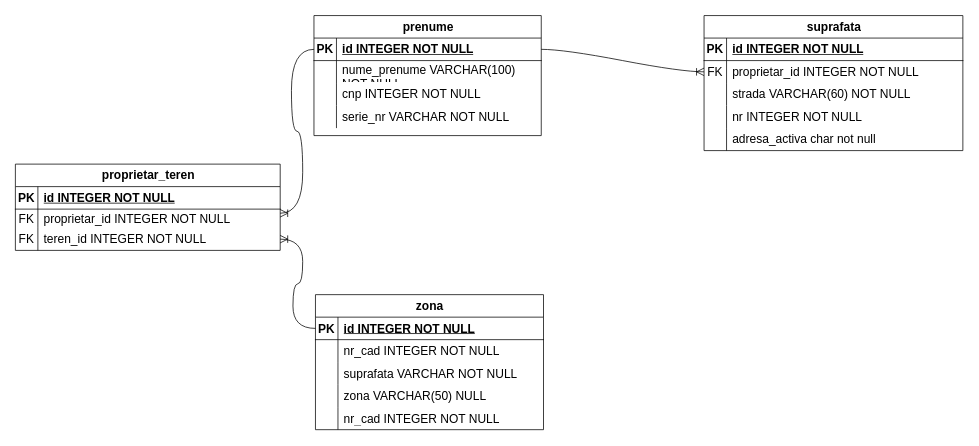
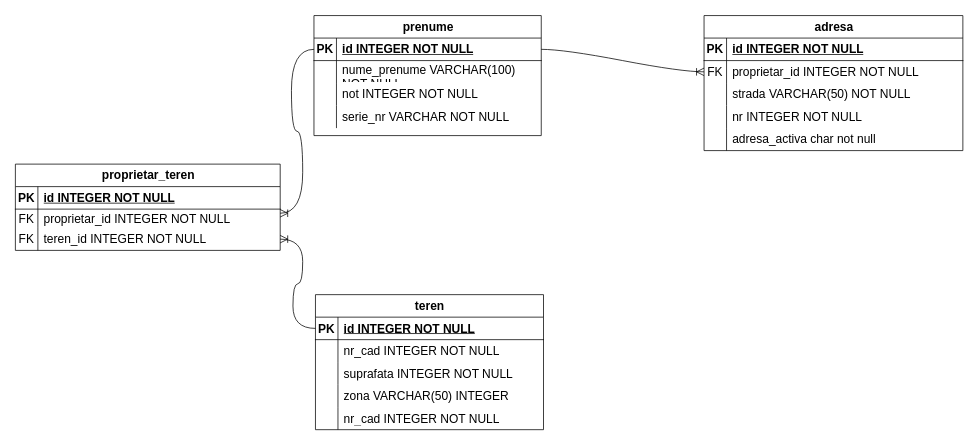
- <mxCell id="15" value="suprafata" style="shape=table;startSize=30;container=1;collapsible=1;childLayout=tableLayout;fixedRows=1;rowLines=0;fontStyle=1;align=center;resizeLast=1;html=1;fontSize=16;" vertex="1" parent="1"><mxGeometry x="938" y="20" width="345" height="180" as="geometry" /></mxCell>
+ <mxCell id="15" value="adresa" style="shape=table;startSize=30;container=1;collapsible=1;childLayout=tableLayout;fixedRows=1;rowLines=0;fontStyle=1;align=center;resizeLast=1;html=1;fontSize=16;" vertex="1" parent="1"><mxGeometry x="938" y="20" width="345" height="180" as="geometry" /></mxCell>
- <mxCell id="11" value="cnp INTEGER NOT NULL" style="shape=partialRectangle;connectable=0;fillColor=none;top=0;left=0;bottom=0;right=0;align=left;spacingLeft=6;overflow=hidden;whiteSpace=wrap;html=1;fontSize=16;" vertex="1" parent="9"><mxGeometry x="30" width="273" height="30" as="geometry"><mxRectangle width="273" height="30" as="alternateBounds" /></mxGeometry></mxCell>
+ <mxCell id="11" value="not INTEGER NOT NULL" style="shape=partialRectangle;connectable=0;fillColor=none;top=0;left=0;bottom=0;right=0;align=left;spacingLeft=6;overflow=hidden;whiteSpace=wrap;html=1;fontSize=16;" vertex="1" parent="9"><mxGeometry x="30" width="273" height="30" as="geometry"><mxRectangle width="273" height="30" as="alternateBounds" /></mxGeometry></mxCell>
- <mxCell id="24" value="strada VARCHAR(60) NOT NULL" style="shape=partialRectangle;connectable=0;fillColor=none;top=0;left=0;bottom=0;right=0;align=left;spacingLeft=6;overflow=hidden;whiteSpace=wrap;html=1;fontSize=16;" vertex="1" parent="22"><mxGeometry x="30" width="315" height="30" as="geometry"><mxRectangle width="315" height="30" as="alternateBounds" /></mxGeometry></mxCell>
+ <mxCell id="24" value="strada VARCHAR(50) NOT NULL" style="shape=partialRectangle;connectable=0;fillColor=none;top=0;left=0;bottom=0;right=0;align=left;spacingLeft=6;overflow=hidden;whiteSpace=wrap;html=1;fontSize=16;" vertex="1" parent="22"><mxGeometry x="30" width="315" height="30" as="geometry"><mxRectangle width="315" height="30" as="alternateBounds" /></mxGeometry></mxCell>
- <mxCell id="32" value="zona" style="shape=table;startSize=30;container=1;collapsible=1;childLayout=tableLayout;fixedRows=1;rowLines=0;fontStyle=1;align=center;resizeLast=1;html=1;fontSize=16;" vertex="1" parent="1"><mxGeometry x="420" y="392" width="304" height="180" as="geometry" /></mxCell>
+ <mxCell id="32" value="teren" style="shape=table;startSize=30;container=1;collapsible=1;childLayout=tableLayout;fixedRows=1;rowLines=0;fontStyle=1;align=center;resizeLast=1;html=1;fontSize=16;" vertex="1" parent="1"><mxGeometry x="420" y="392" width="304" height="180" as="geometry" /></mxCell>
- <mxCell id="41" value="suprafata VARCHAR NOT NULL" style="shape=partialRectangle;connectable=0;fillColor=none;top=0;left=0;bottom=0;right=0;align=left;spacingLeft=6;overflow=hidden;whiteSpace=wrap;html=1;fontSize=16;" vertex="1" parent="39"><mxGeometry x="30" width="274" height="30" as="geometry"><mxRectangle width="274" height="30" as="alternateBounds" /></mxGeometry></mxCell>
+ <mxCell id="41" value="suprafata INTEGER NOT NULL" style="shape=partialRectangle;connectable=0;fillColor=none;top=0;left=0;bottom=0;right=0;align=left;spacingLeft=6;overflow=hidden;whiteSpace=wrap;html=1;fontSize=16;" vertex="1" parent="39"><mxGeometry x="30" width="274" height="30" as="geometry"><mxRectangle width="274" height="30" as="alternateBounds" /></mxGeometry></mxCell>
- <mxCell id="44" value="zona VARCHAR(50) NULL" style="shape=partialRectangle;connectable=0;fillColor=none;top=0;left=0;bottom=0;right=0;align=left;spacingLeft=6;overflow=hidden;whiteSpace=wrap;html=1;fontSize=16;" vertex="1" parent="42"><mxGeometry x="30" width="274" height="30" as="geometry"><mxRectangle width="274" height="30" as="alternateBounds" /></mxGeometry></mxCell>
+ <mxCell id="44" value="zona VARCHAR(50) INTEGER" style="shape=partialRectangle;connectable=0;fillColor=none;top=0;left=0;bottom=0;right=0;align=left;spacingLeft=6;overflow=hidden;whiteSpace=wrap;html=1;fontSize=16;" vertex="1" parent="42"><mxGeometry x="30" width="274" height="30" as="geometry"><mxRectangle width="274" height="30" as="alternateBounds" /></mxGeometry></mxCell>
